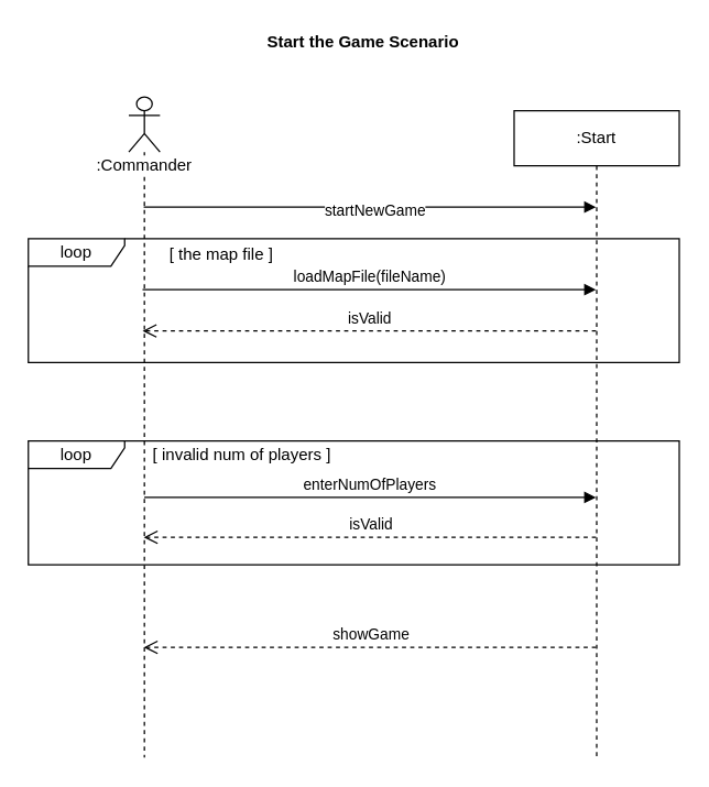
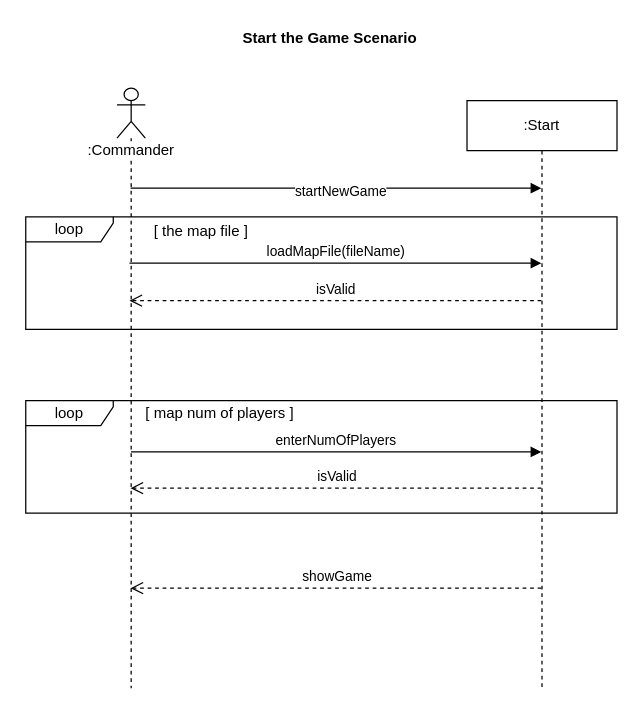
- <mxCell id="12" value="[ invalid num of players ]" style="text;html=1;resizable=0;autosize=1;align=center;verticalAlign=middle;points=[];fillColor=none;strokeColor=none;rounded=0;labelBackgroundColor=#FFFFFF;" vertex="1" parent="1"><mxGeometry x="105" y="320" width="140" height="20" as="geometry" /></mxCell>
+ <mxCell id="12" value="[ map num of players ]" style="text;html=1;resizable=0;autosize=1;align=center;verticalAlign=middle;points=[];fillColor=none;strokeColor=none;rounded=0;labelBackgroundColor=#FFFFFF;" vertex="1" parent="1"><mxGeometry x="105" y="320" width="140" height="20" as="geometry" /></mxCell>
